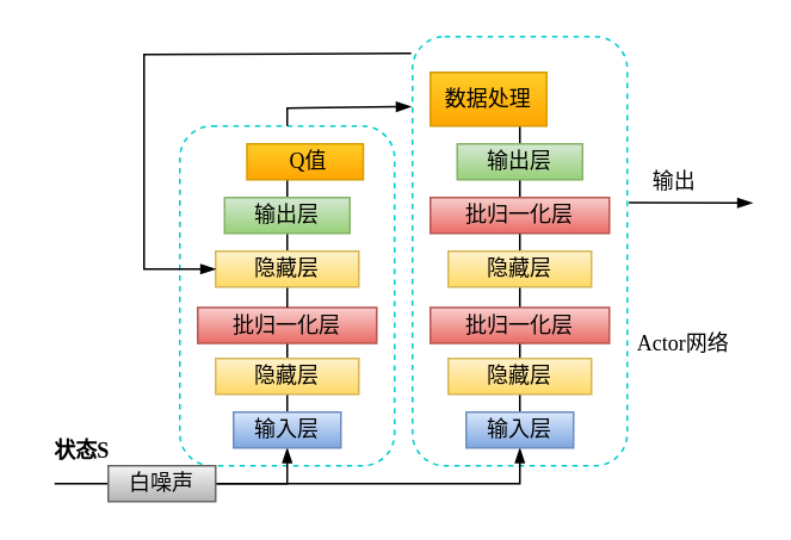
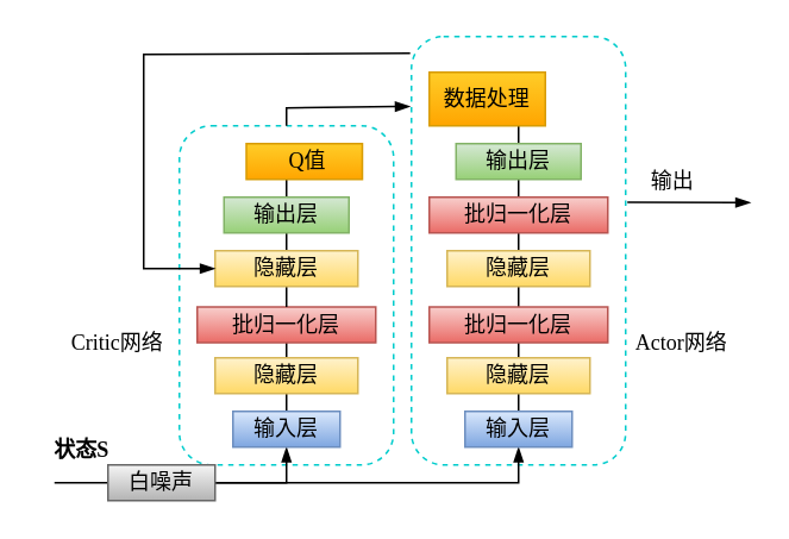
+ <mxCell id="36" value="&lt;font face=&quot;Times New Roman&quot;&gt;Critic网络&lt;br&gt;&lt;/font&gt;" style="text;html=1;align=center;verticalAlign=middle;resizable=0;points=[];autosize=1;strokeColor=none;fillColor=none;" vertex="1" parent="1"><mxGeometry x="30" y="177" width="70" height="30" as="geometry" /></mxCell>
